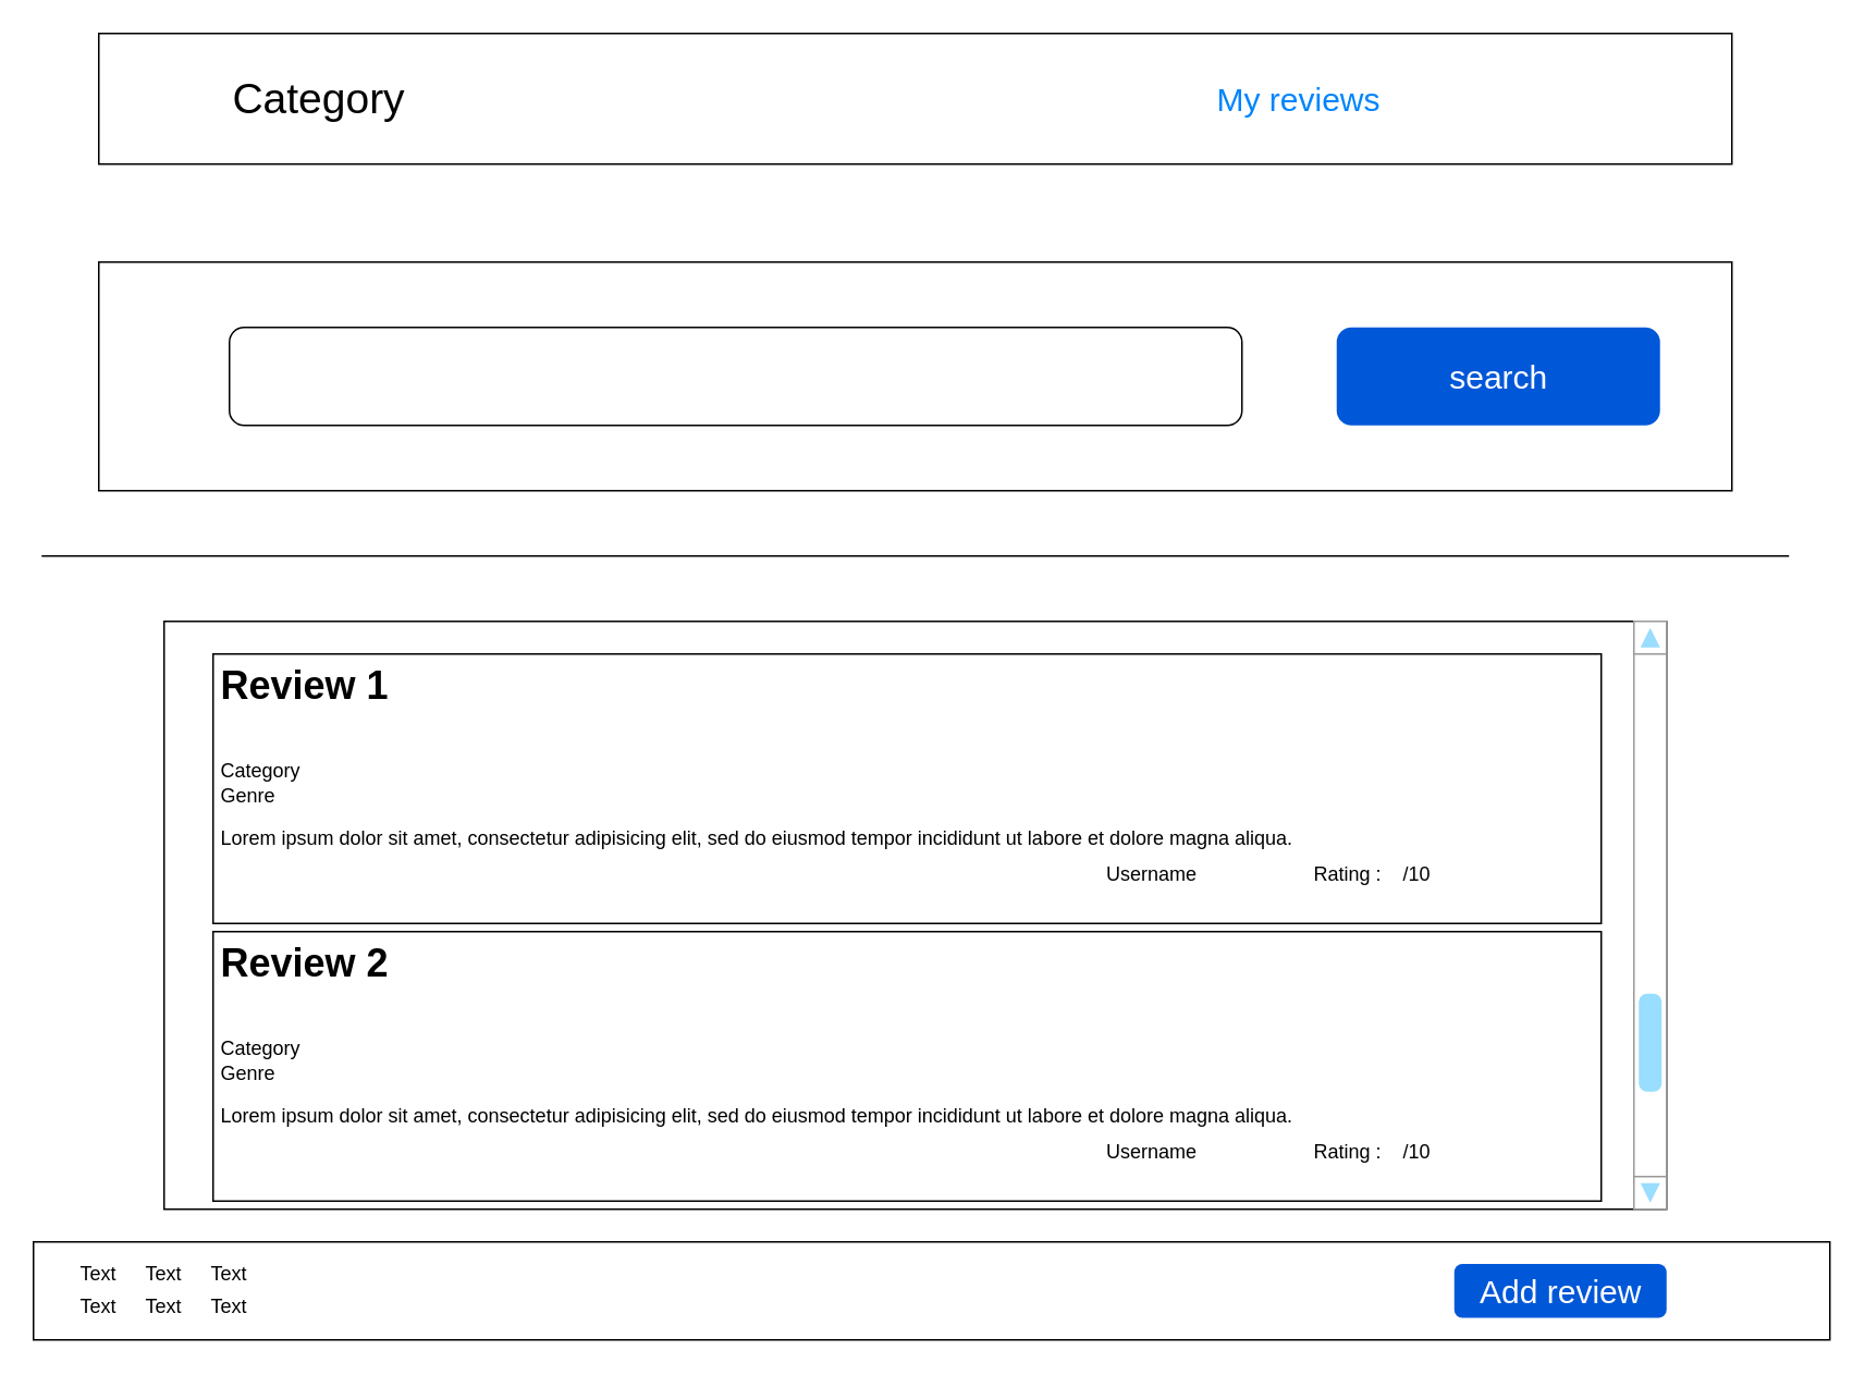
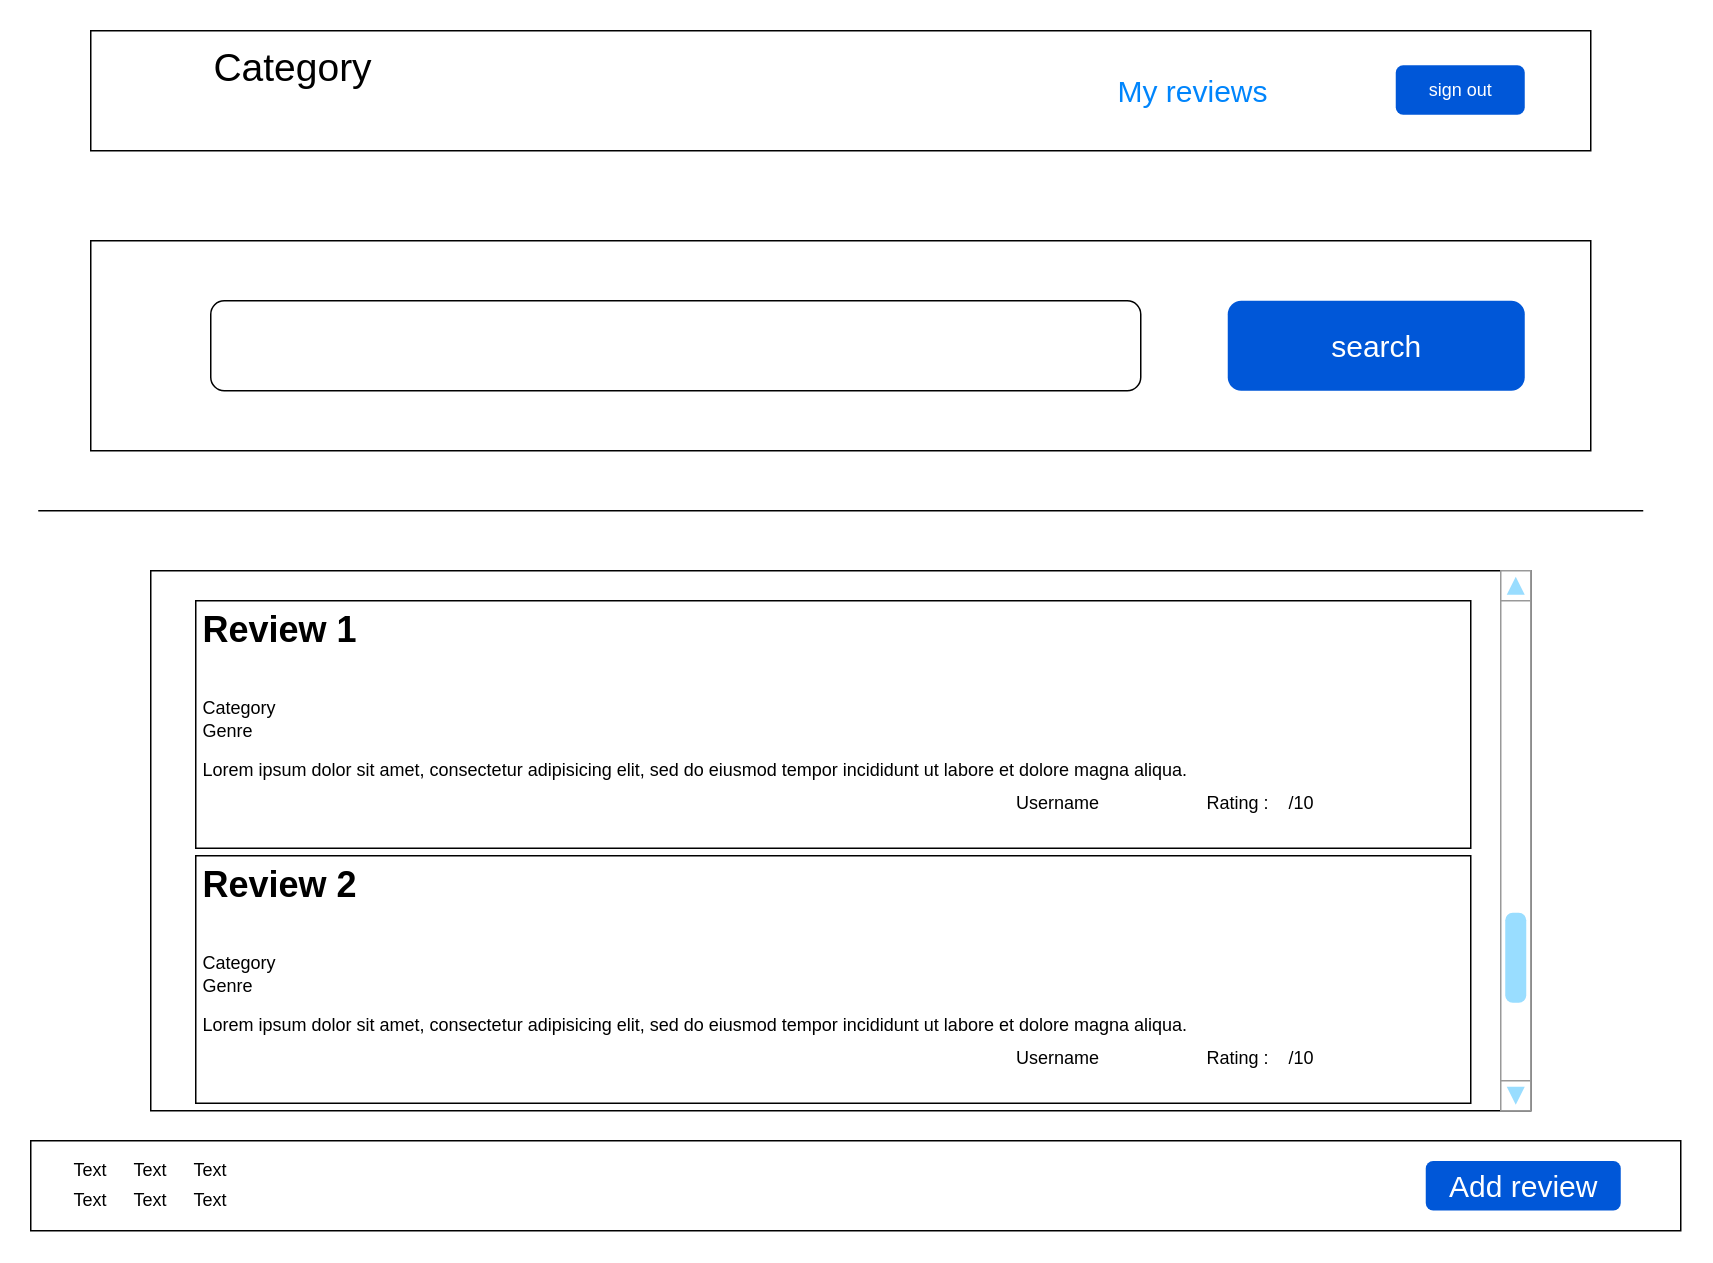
+ <mxCell id="4" value="sign out" style="rounded=1;fillColor=#0057D8;strokeColor=none;html=1;fontColor=#ffffff;align=center;verticalAlign=middle;fontStyle=0;fontSize=12" vertex="1" parent="1"><mxGeometry x="930" y="43" width="86" height="33" as="geometry" /></mxCell>
- <mxCell id="3" value="&lt;font style=&quot;font-size: 26px&quot;&gt;Category&lt;/font&gt;" style="text;html=1;strokeColor=none;fillColor=none;align=center;verticalAlign=middle;whiteSpace=wrap;rounded=0;" vertex="1" parent="1"><mxGeometry x="100" y="50" width="190" height="20" as="geometry" /></mxCell>
+ <mxCell id="3" value="&lt;font style=&quot;font-size: 26px&quot;&gt;Category&lt;/font&gt;" style="text;html=1;strokeColor=none;fillColor=none;align=center;verticalAlign=middle;whiteSpace=wrap;rounded=0;" vertex="1" parent="1"><mxGeometry x="100" y="35" width="190" height="20" as="geometry" /></mxCell>
- <mxCell id="18" value="&lt;font style=&quot;font-size: 20px&quot;&gt;Add review&lt;/font&gt;" style="rounded=1;fillColor=#0057D8;strokeColor=none;html=1;fontColor=#ffffff;align=center;verticalAlign=middle;fontStyle=0;fontSize=12" vertex="1" parent="1"><mxGeometry x="890" y="773.5" width="130" height="33" as="geometry" /></mxCell>
+ <mxCell id="18" value="&lt;font style=&quot;font-size: 20px&quot;&gt;Add review&lt;/font&gt;" style="rounded=1;fillColor=#0057D8;strokeColor=none;html=1;fontColor=#ffffff;align=center;verticalAlign=middle;fontStyle=0;fontSize=12" vertex="1" parent="1"><mxGeometry x="950" y="773.5" width="130" height="33" as="geometry" /></mxCell>
